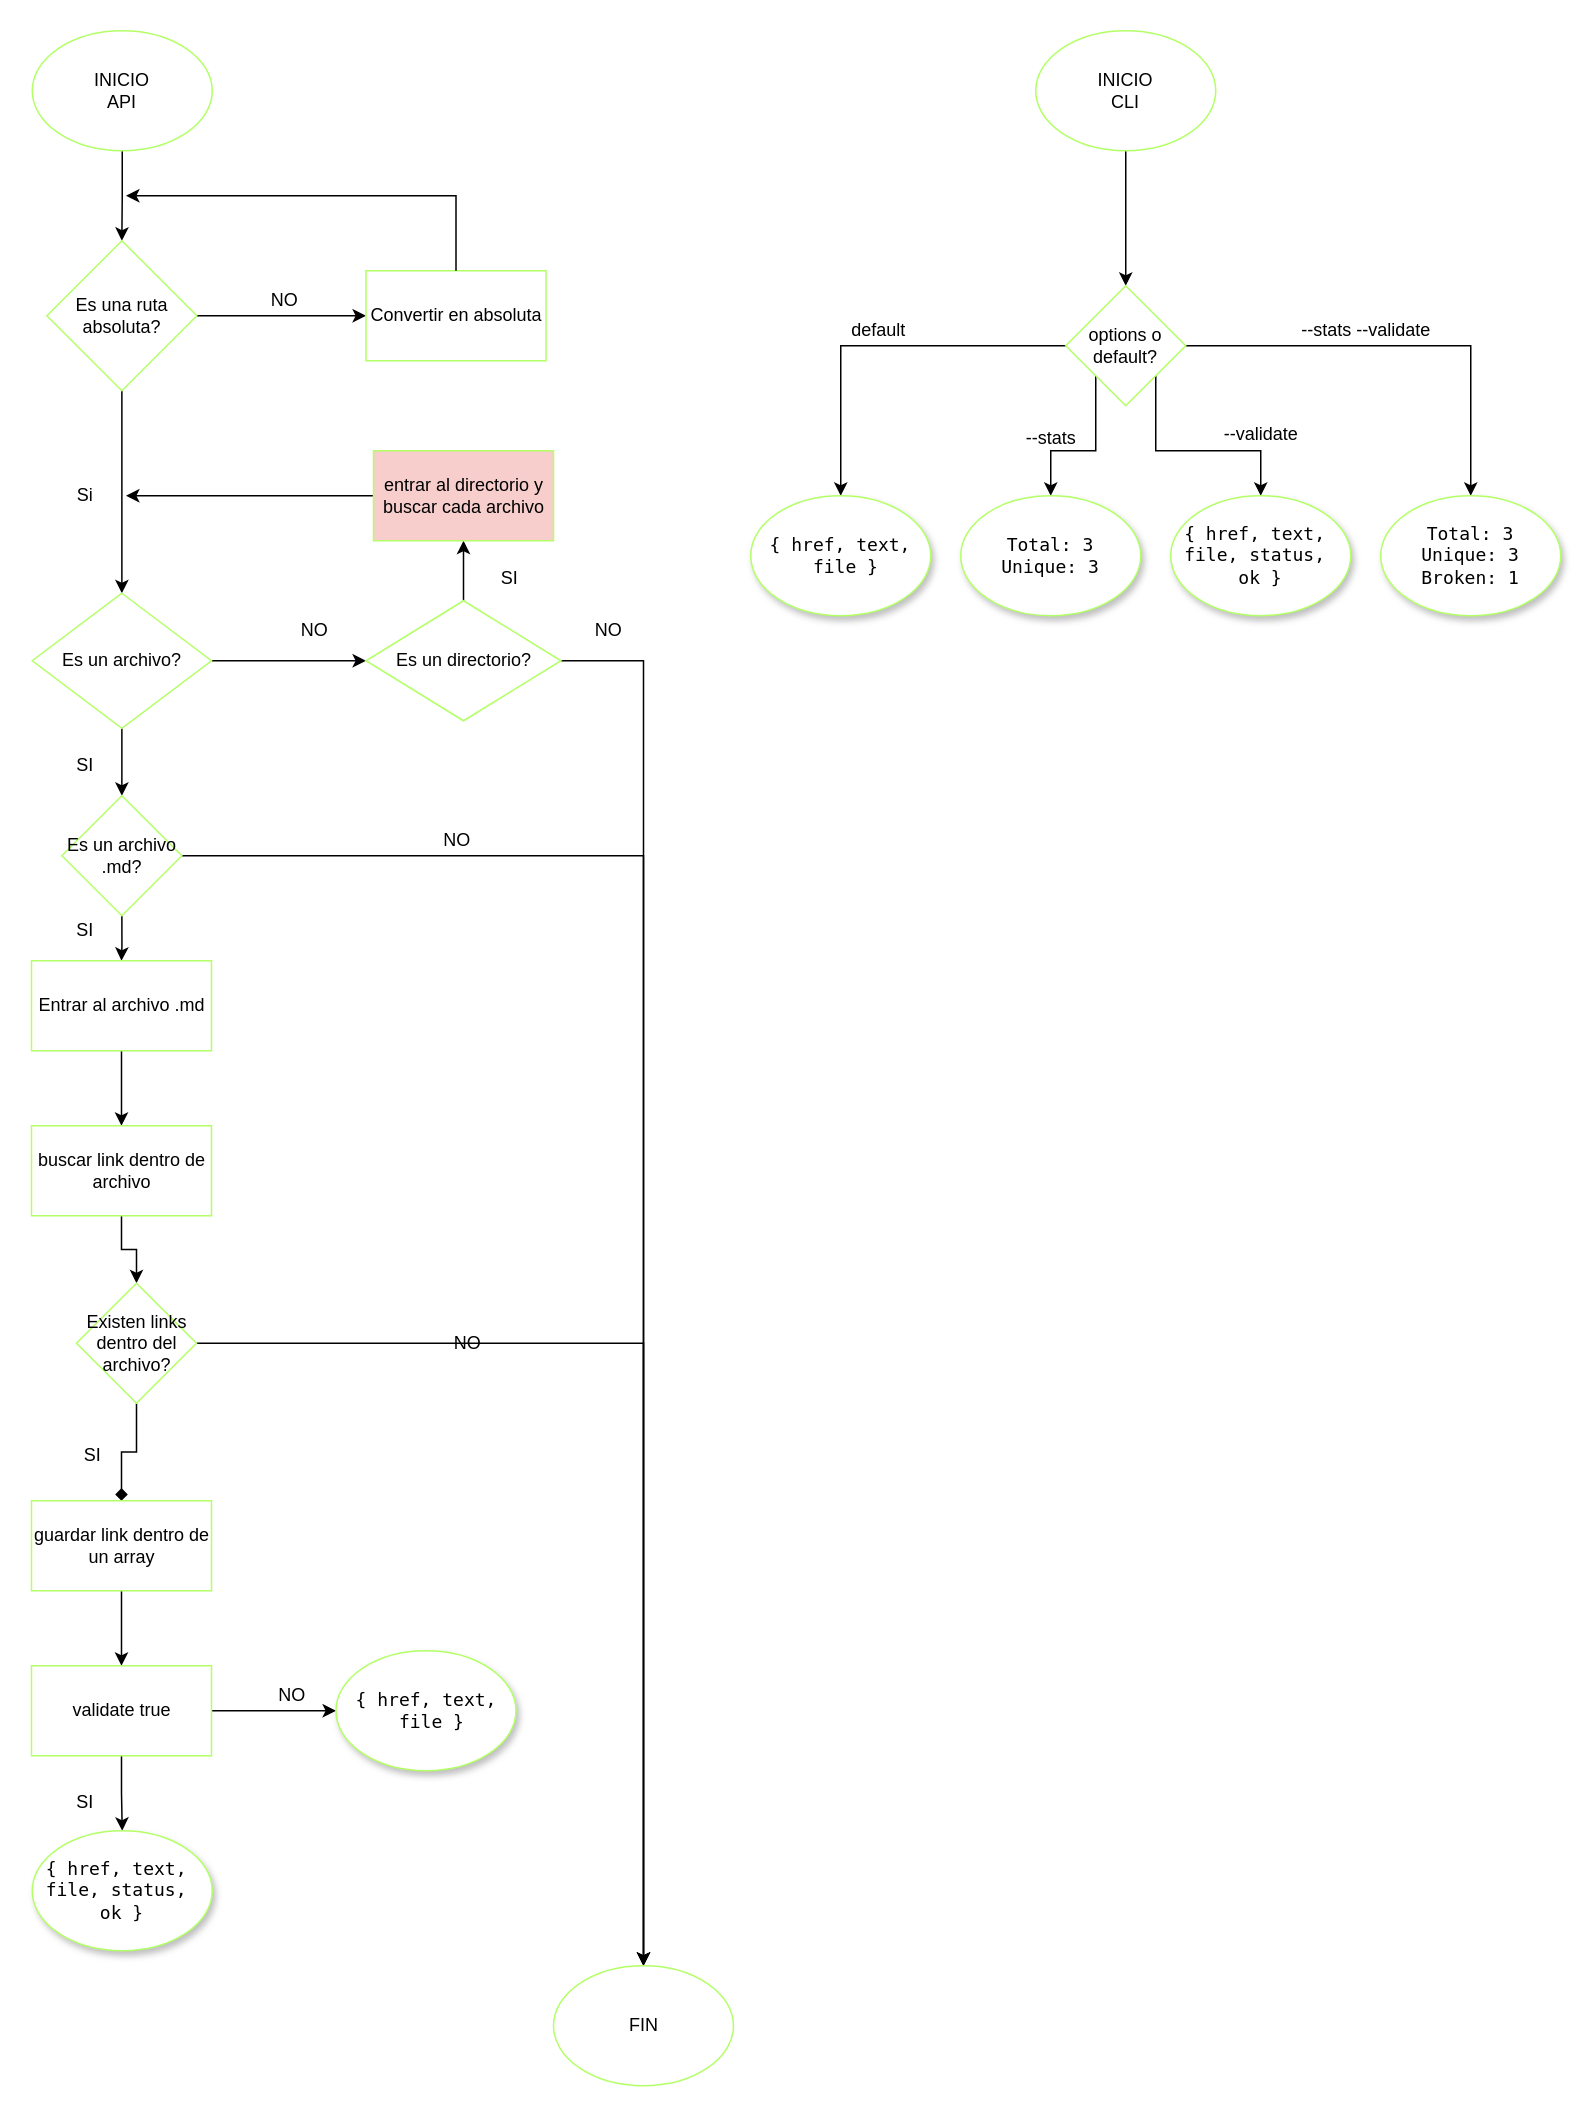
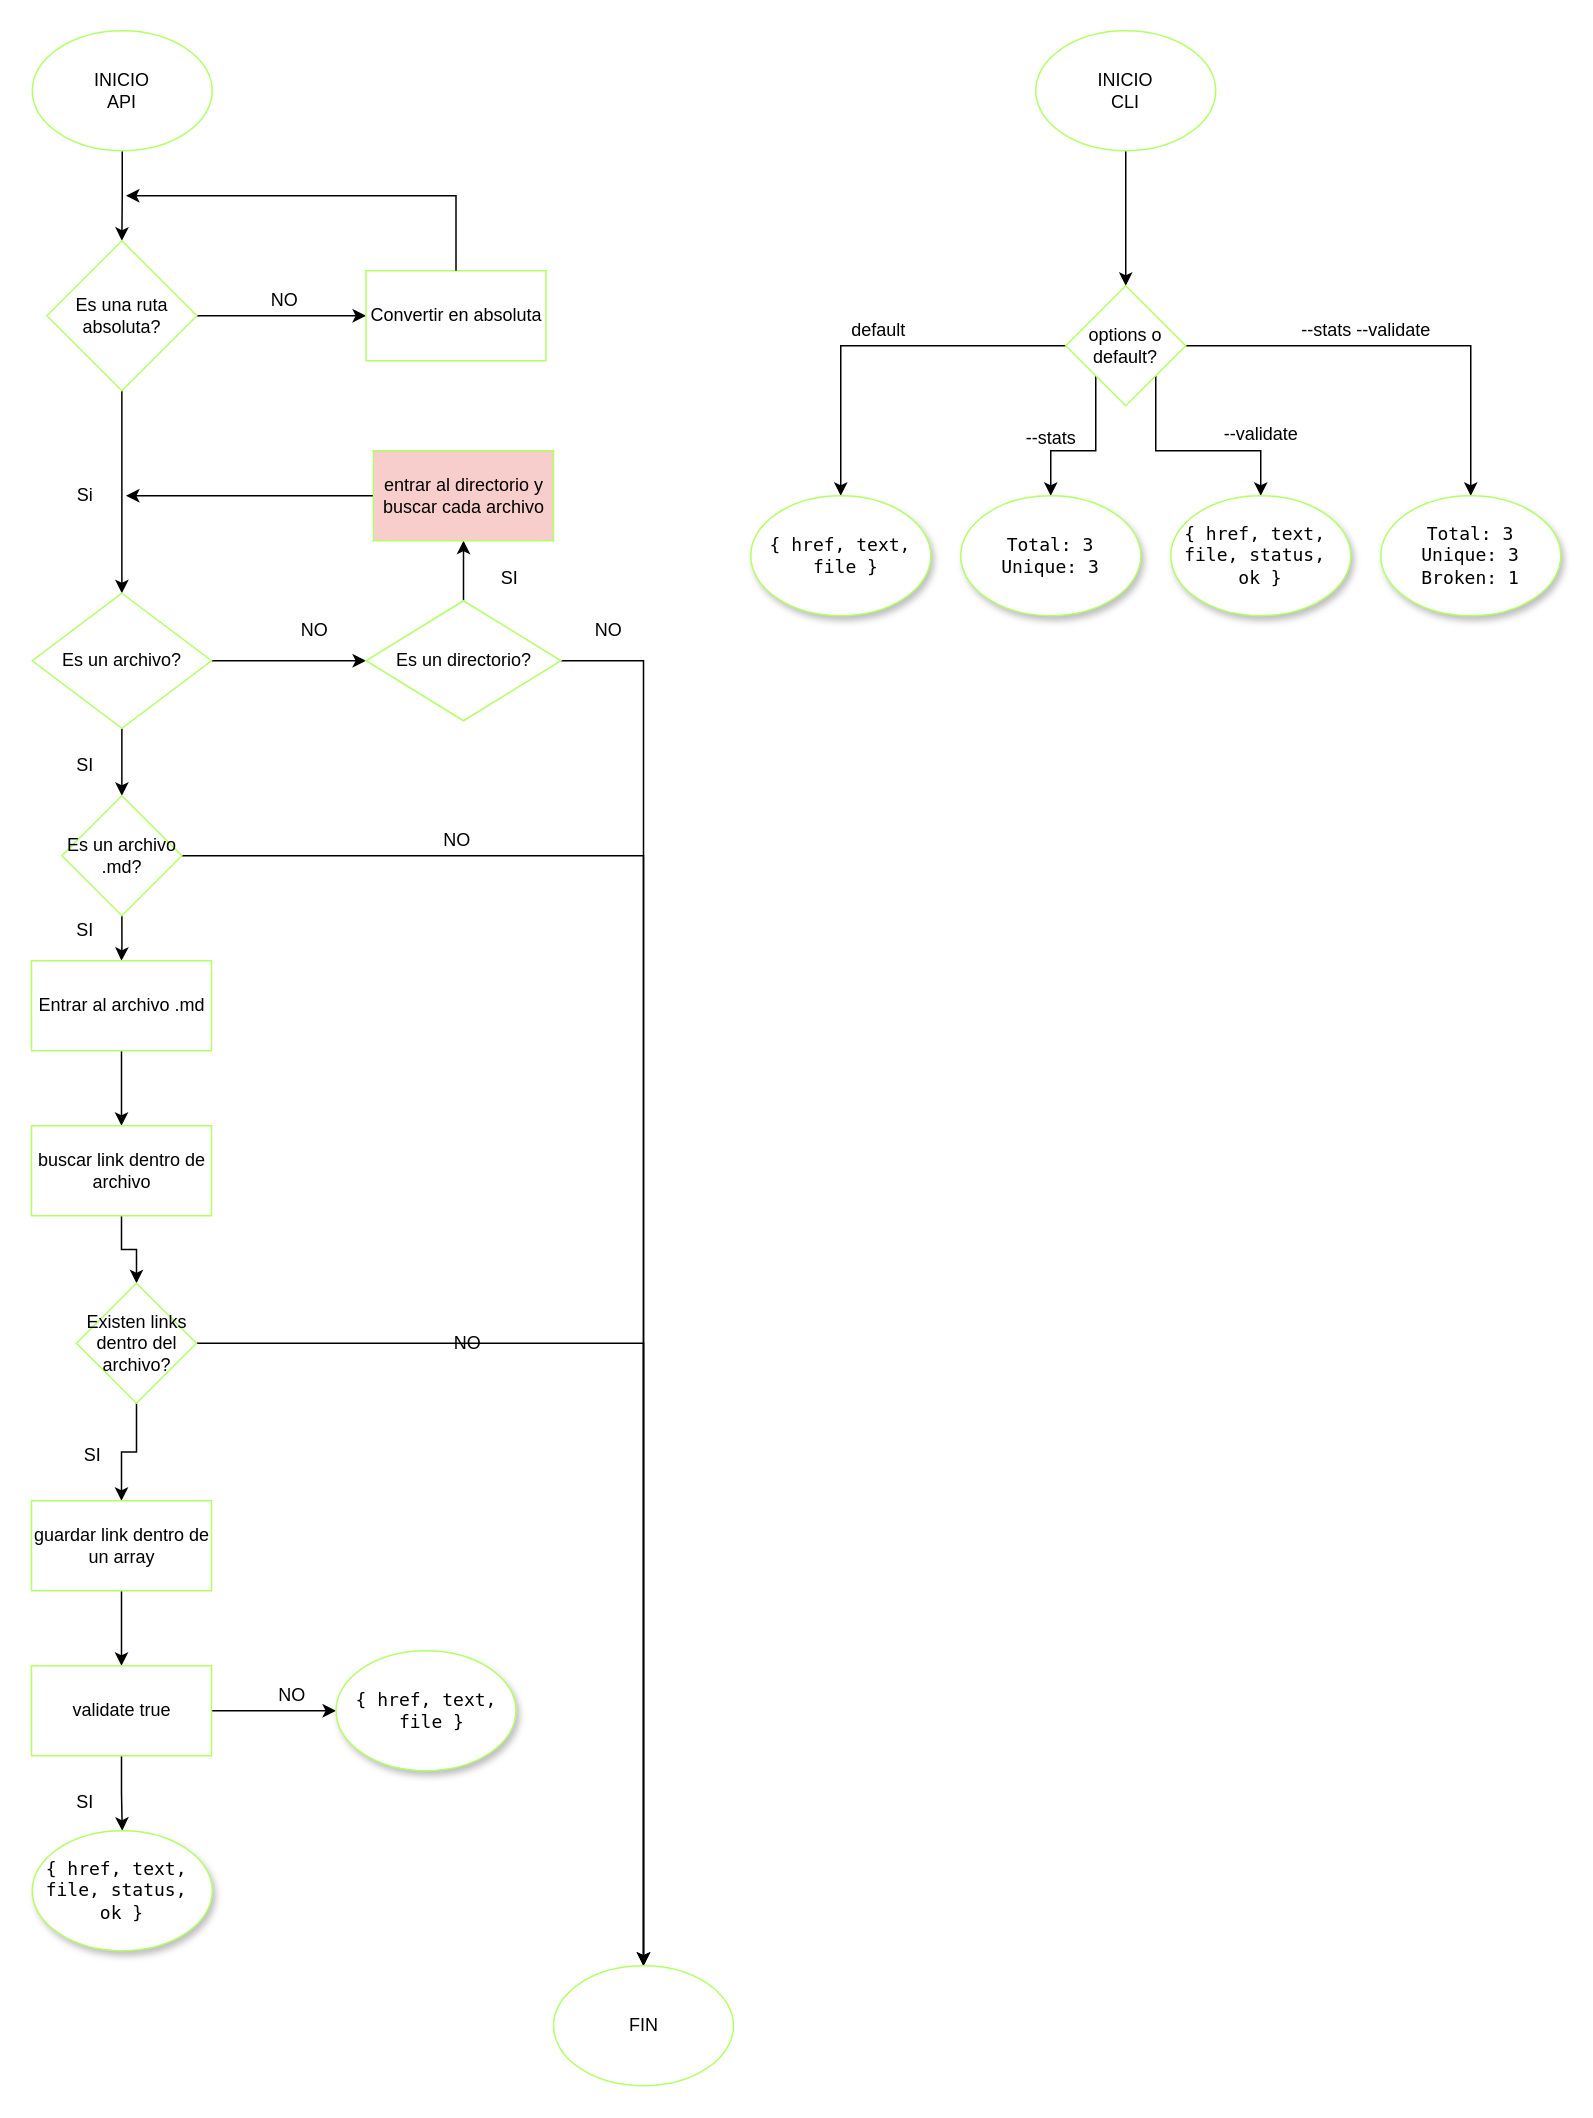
- <mxCell id="32" style="edgeStyle=orthogonalEdgeStyle;rounded=0;orthogonalLoop=1;jettySize=auto;html=1;exitX=0.5;exitY=1;exitDx=0;exitDy=0;entryX=0.5;entryY=0;entryDx=0;entryDy=0;endArrow=diamond;" parent="1" source="34" target="37" edge="1"><mxGeometry relative="1" as="geometry" /></mxCell>
+ <mxCell id="32" style="edgeStyle=orthogonalEdgeStyle;rounded=0;orthogonalLoop=1;jettySize=auto;html=1;exitX=0.5;exitY=1;exitDx=0;exitDy=0;entryX=0.5;entryY=0;entryDx=0;entryDy=0;" parent="1" source="34" target="37" edge="1"><mxGeometry relative="1" as="geometry" /></mxCell>
